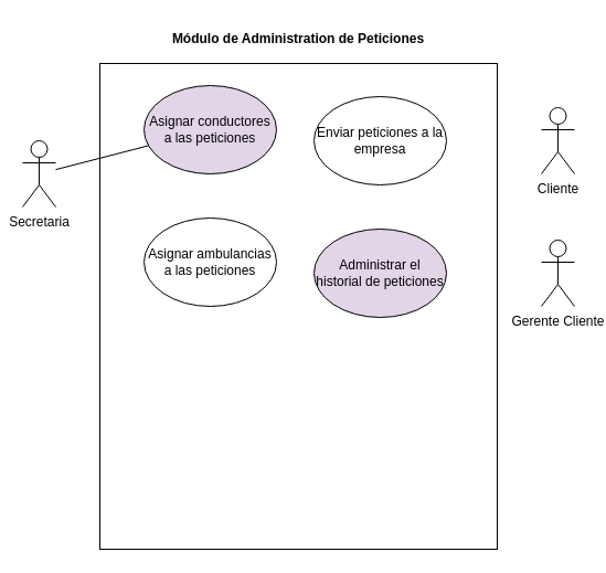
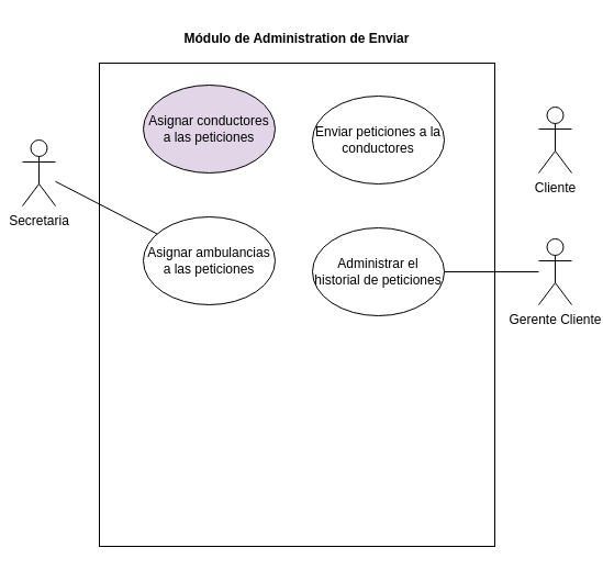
- <mxCell id="6" value="&lt;b&gt;Módulo de Administration&amp;nbsp;de Peticiones&lt;/b&gt;" style="text;html=1;strokeColor=none;fillColor=none;align=center;verticalAlign=middle;whiteSpace=wrap;rounded=0;" vertex="1" parent="1"><mxGeometry x="150" y="20" width="240" height="30" as="geometry" /></mxCell>
+ <mxCell id="6" value="&lt;b&gt;Módulo de Administration&amp;nbsp;de Enviar&lt;/b&gt;" style="text;html=1;strokeColor=none;fillColor=none;align=center;verticalAlign=middle;whiteSpace=wrap;rounded=0;" vertex="1" parent="1"><mxGeometry x="150" y="20" width="240" height="30" as="geometry" /></mxCell>
- <mxCell id="10" value="Enviar peticiones a la empresa" style="ellipse;whiteSpace=wrap;html=1;" vertex="1" parent="1"><mxGeometry x="284" y="87" width="120" height="80" as="geometry" /></mxCell>
+ <mxCell id="10" value="Enviar peticiones a la conductores" style="ellipse;whiteSpace=wrap;html=1;" vertex="1" parent="1"><mxGeometry x="284" y="87" width="120" height="80" as="geometry" /></mxCell>
- <mxCell id="3" style="rounded=0;orthogonalLoop=1;jettySize=auto;html=1;endArrow=none;endFill=0;" edge="1" parent="1" source="5" target="7"><mxGeometry relative="1" as="geometry" /></mxCell>
+ <mxCell id="4" style="edgeStyle=none;rounded=0;orthogonalLoop=1;jettySize=auto;html=1;endArrow=none;endFill=0;" edge="1" parent="1" source="5" target="8"><mxGeometry relative="1" as="geometry" /></mxCell>
- <mxCell id="13" value="Administrar el historial de peticiones" style="ellipse;whiteSpace=wrap;html=1;fillColor=#e1d5e7;" vertex="1" parent="1"><mxGeometry x="284" y="207" width="120" height="80" as="geometry" /></mxCell>
+ <mxCell id="13" value="Administrar el historial de peticiones" style="ellipse;whiteSpace=wrap;html=1;" vertex="1" parent="1"><mxGeometry x="284" y="207" width="120" height="80" as="geometry" /></mxCell>
+ <mxCell id="11" style="edgeStyle=none;rounded=0;orthogonalLoop=1;jettySize=auto;html=1;endArrow=none;endFill=0;" edge="1" parent="1" source="12" target="13"><mxGeometry relative="1" as="geometry" /></mxCell>
